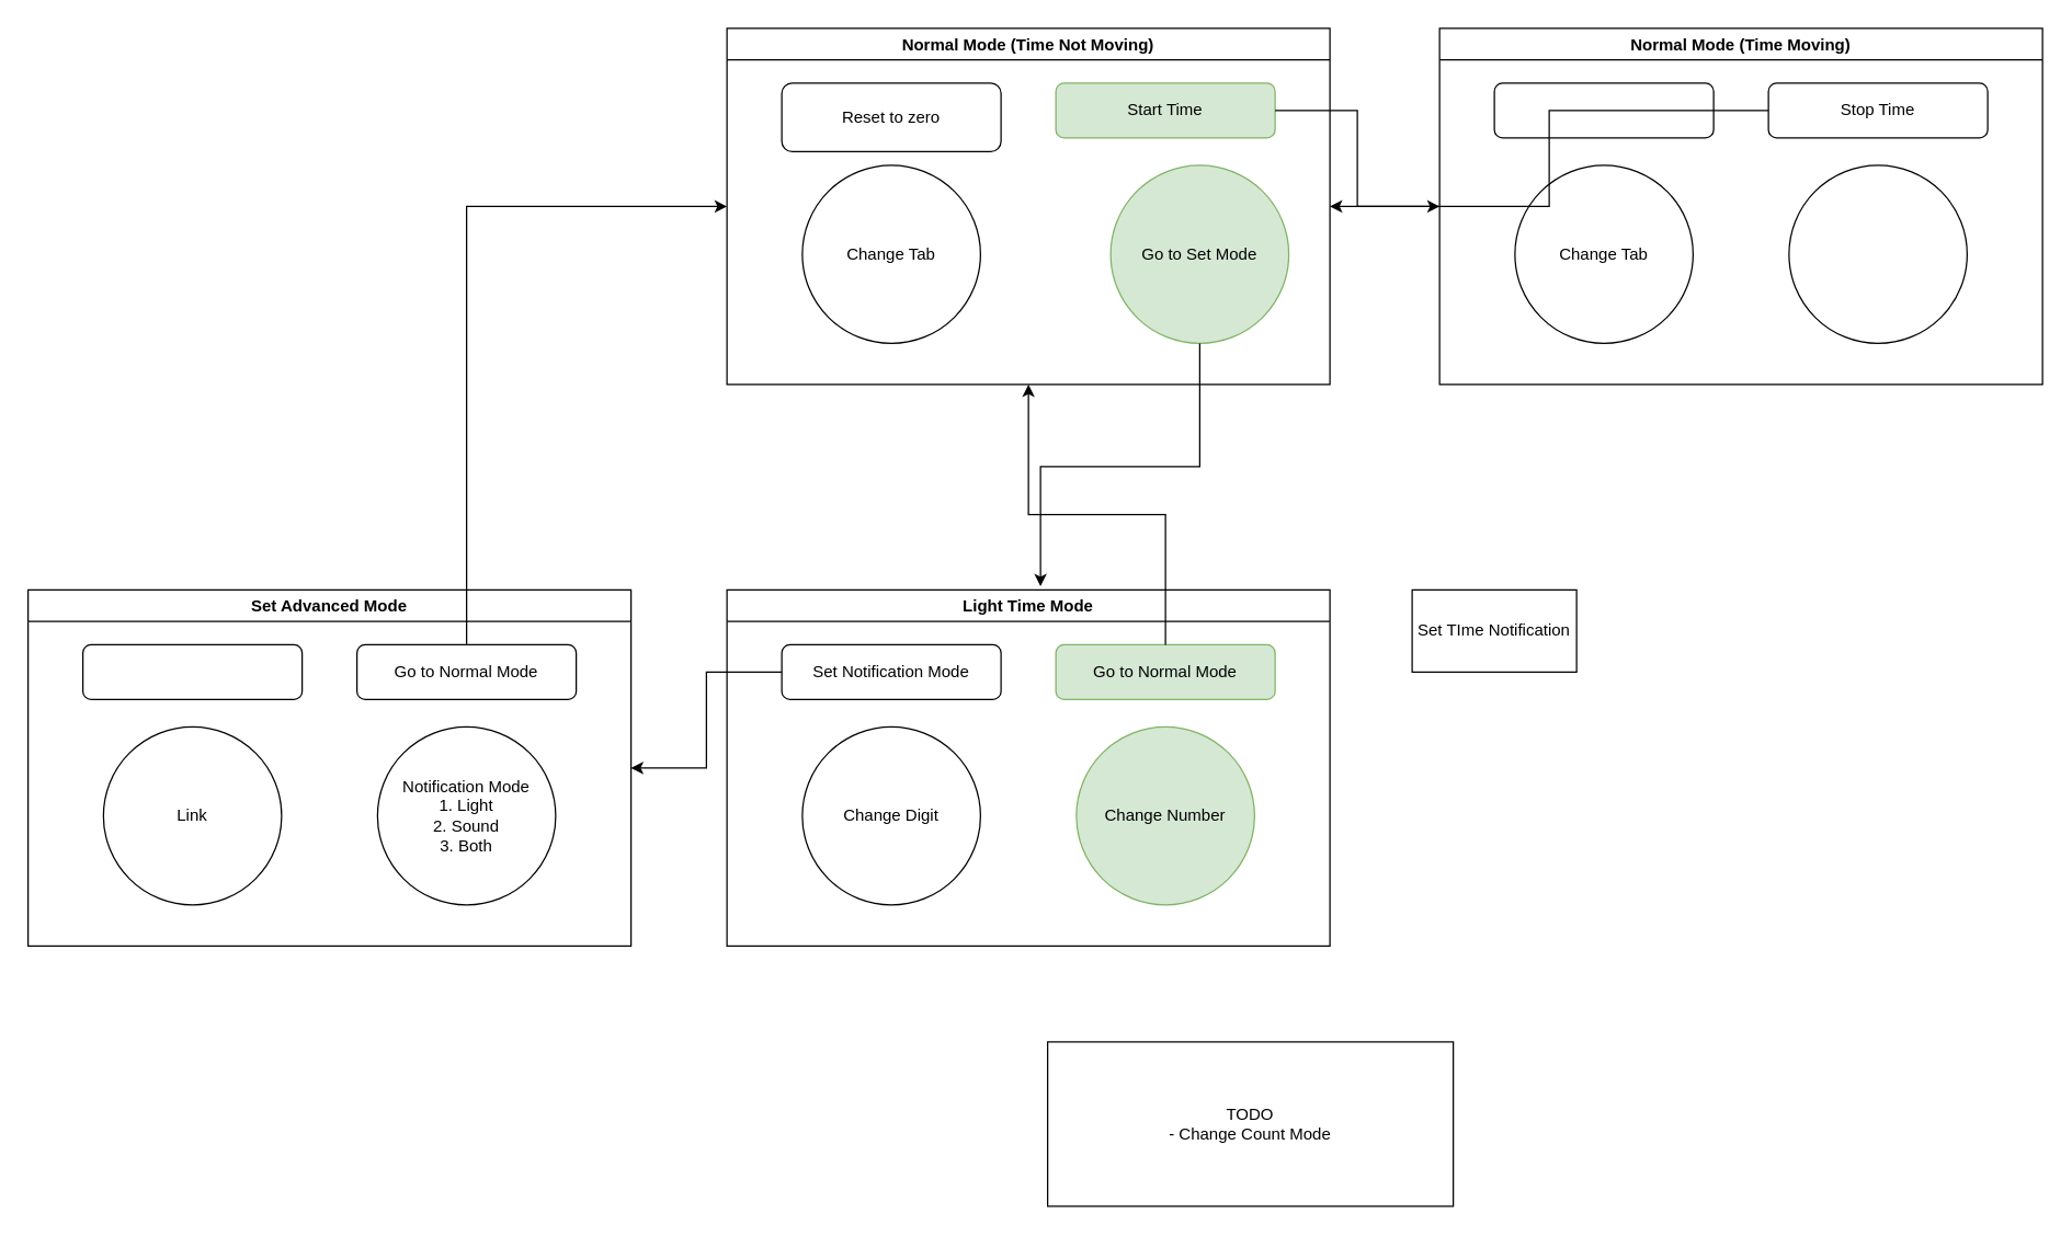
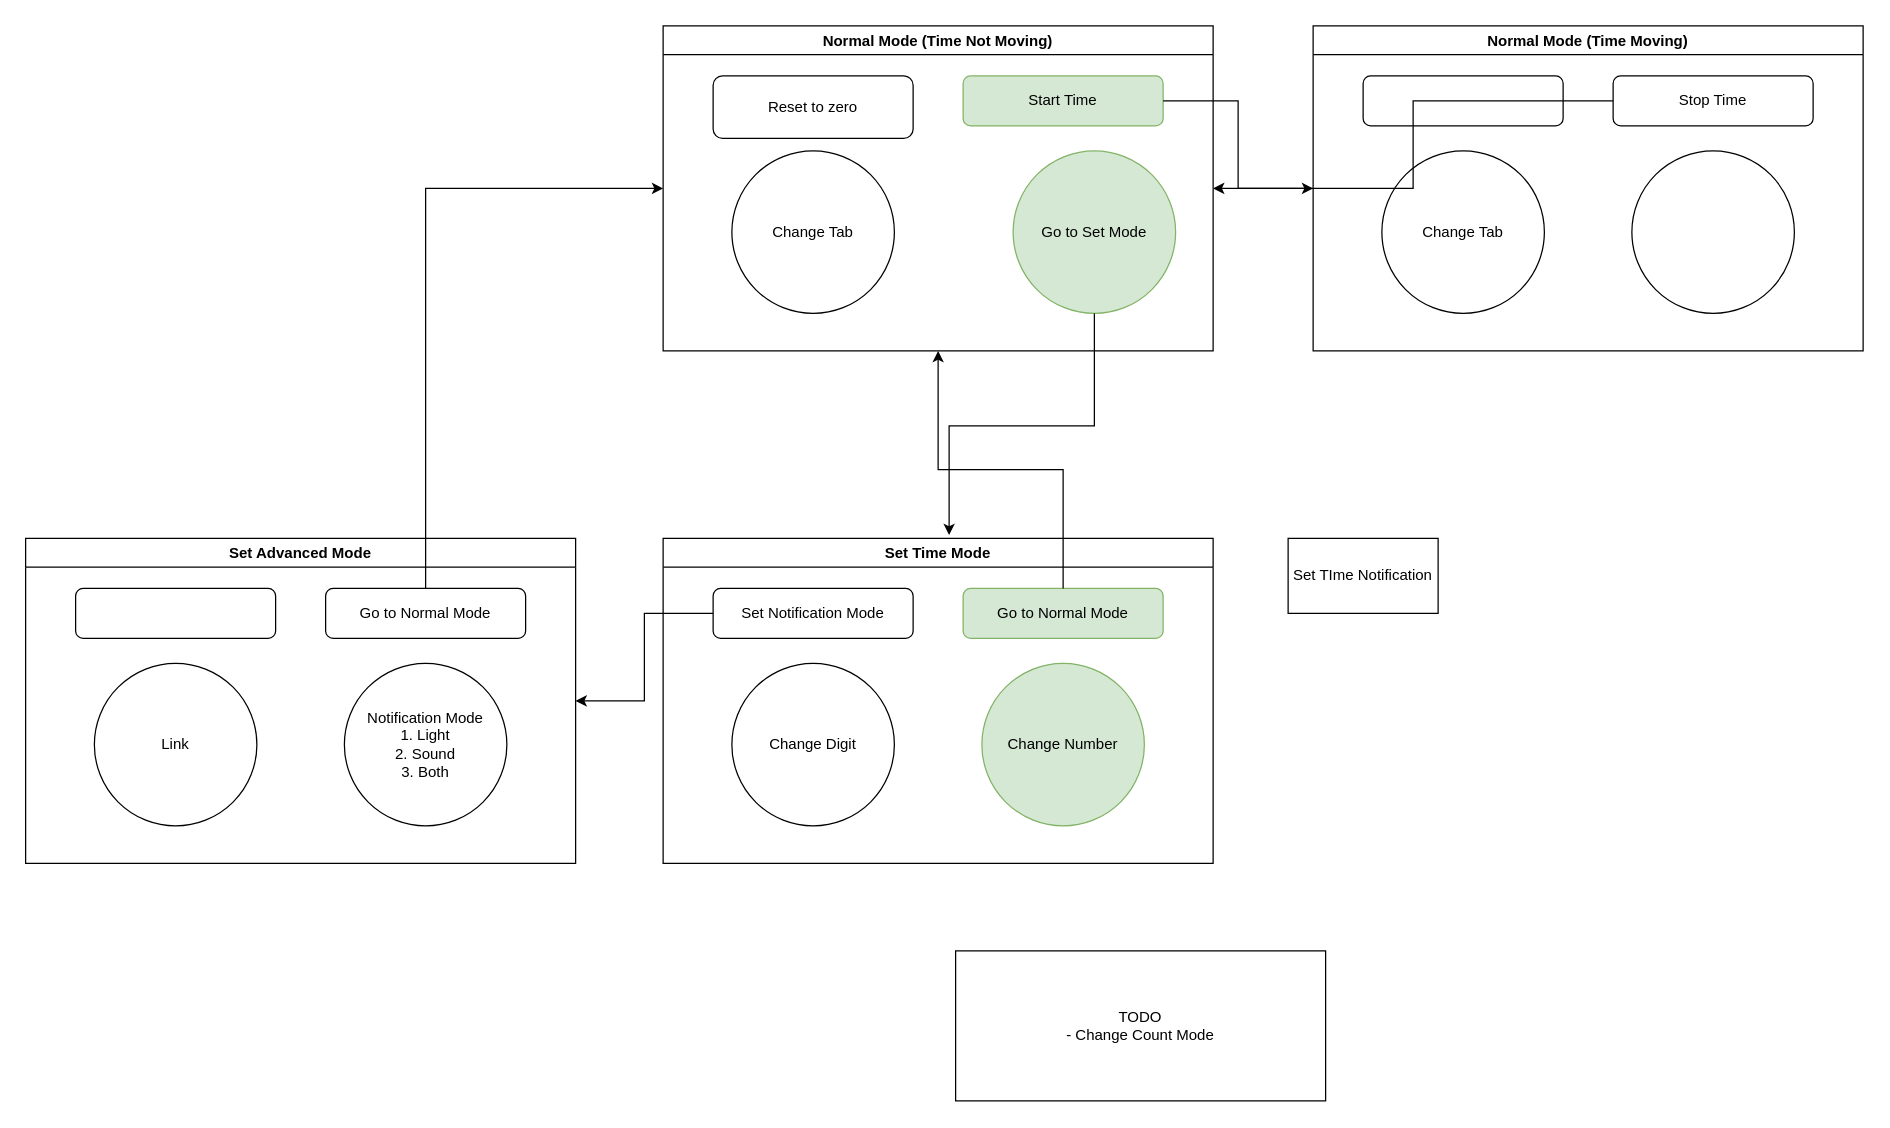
- <mxCell id="7" value="Light Time Mode" style="swimlane;" parent="1" vertex="1"><mxGeometry x="530" y="430" width="440" height="260" as="geometry" /></mxCell>
+ <mxCell id="7" value="Set Time Mode" style="swimlane;" parent="1" vertex="1"><mxGeometry x="530" y="430" width="440" height="260" as="geometry" /></mxCell>
